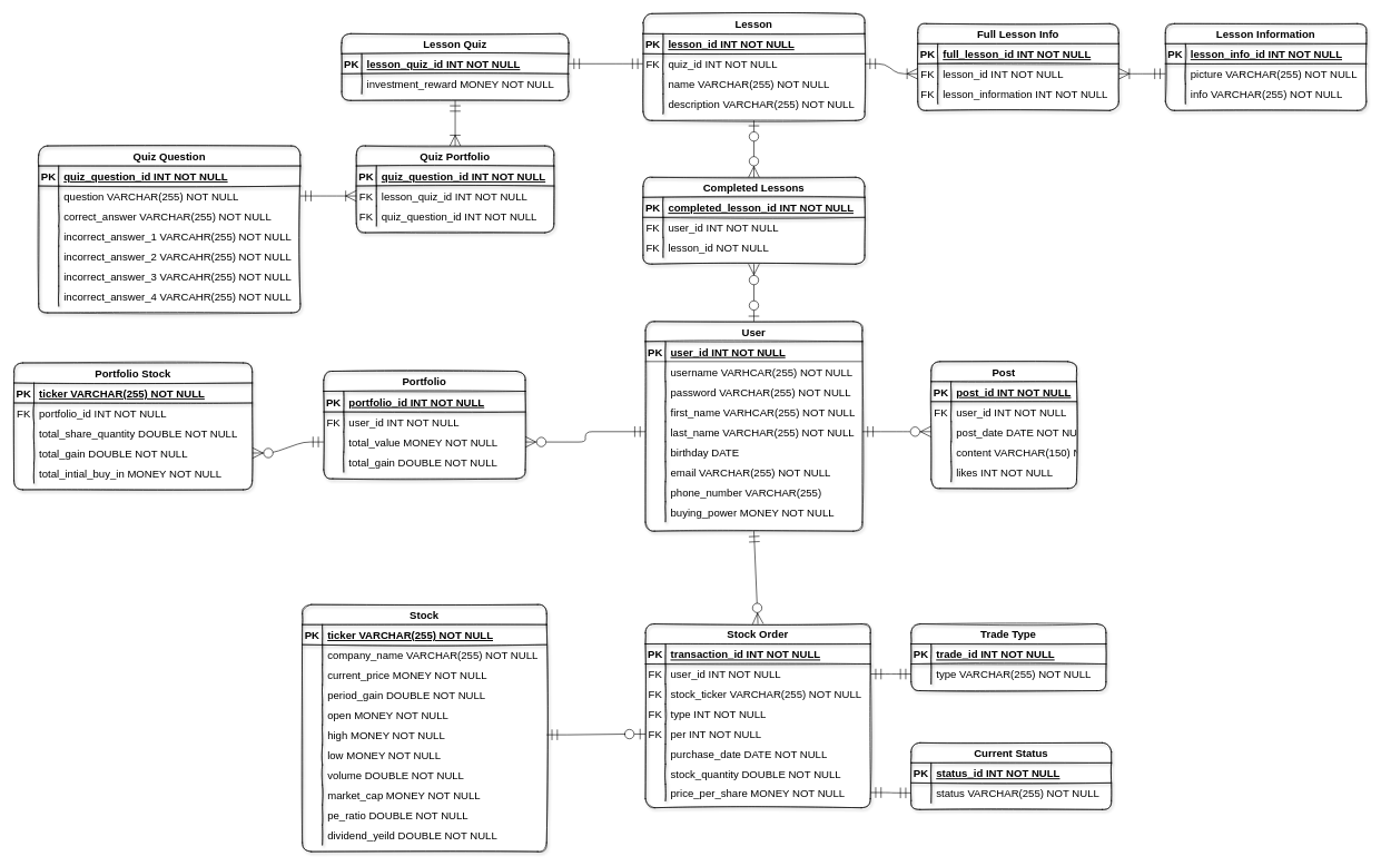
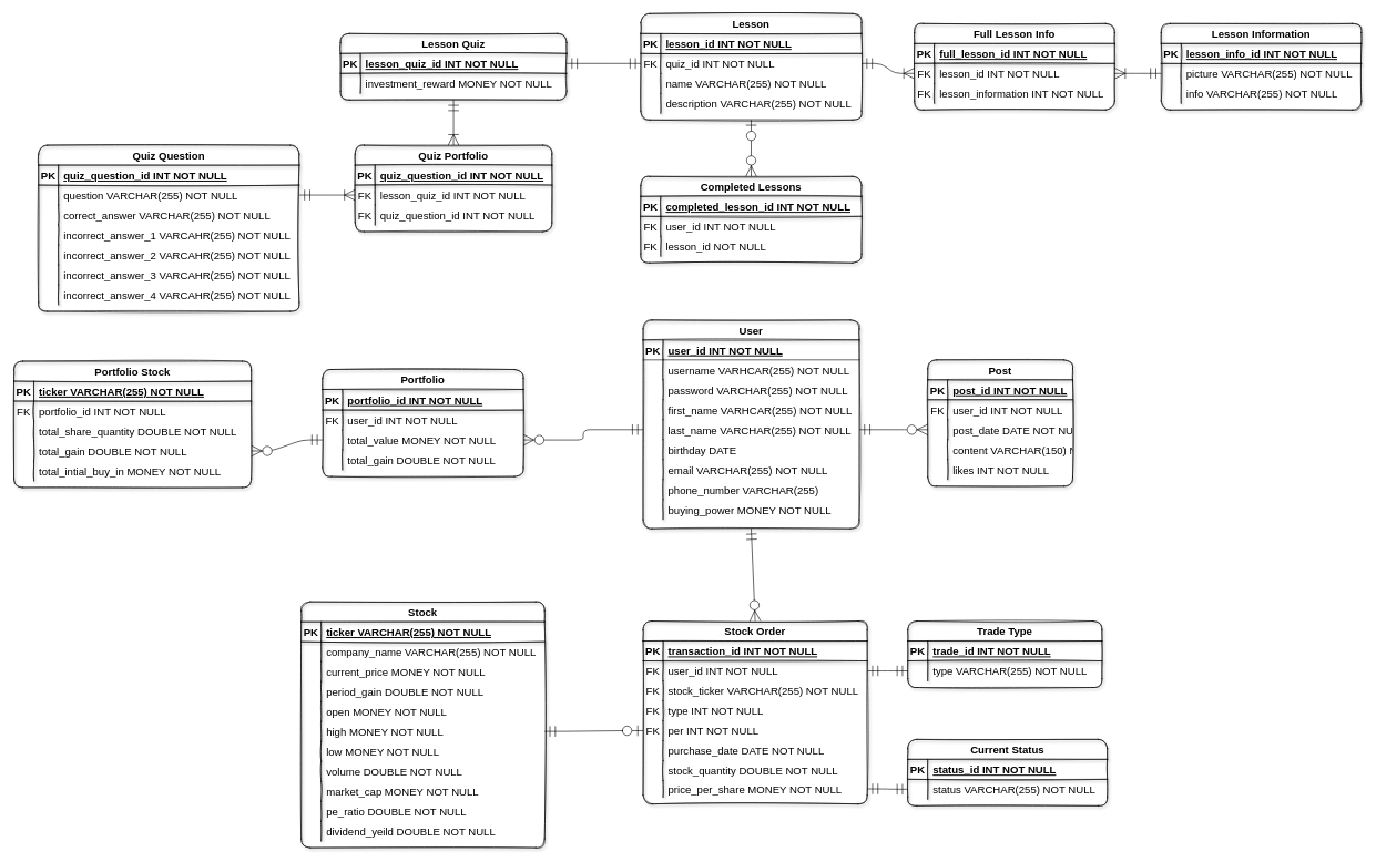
- <mxCell id="165" value="" style="fontSize=12;html=1;endArrow=ERzeroToMany;startArrow=ERzeroToOne;rounded=1;startSize=14;endSize=14;exitX=0.5;exitY=0;exitDx=0;exitDy=0;entryX=0.5;entryY=1;entryDx=0;entryDy=0;" edge="1" parent="1" source="2" target="155"><mxGeometry width="100" height="100" relative="1" as="geometry"><mxPoint x="1380" y="457" as="sourcePoint" /><mxPoint x="1480" y="357" as="targetPoint" /></mxGeometry></mxCell>
